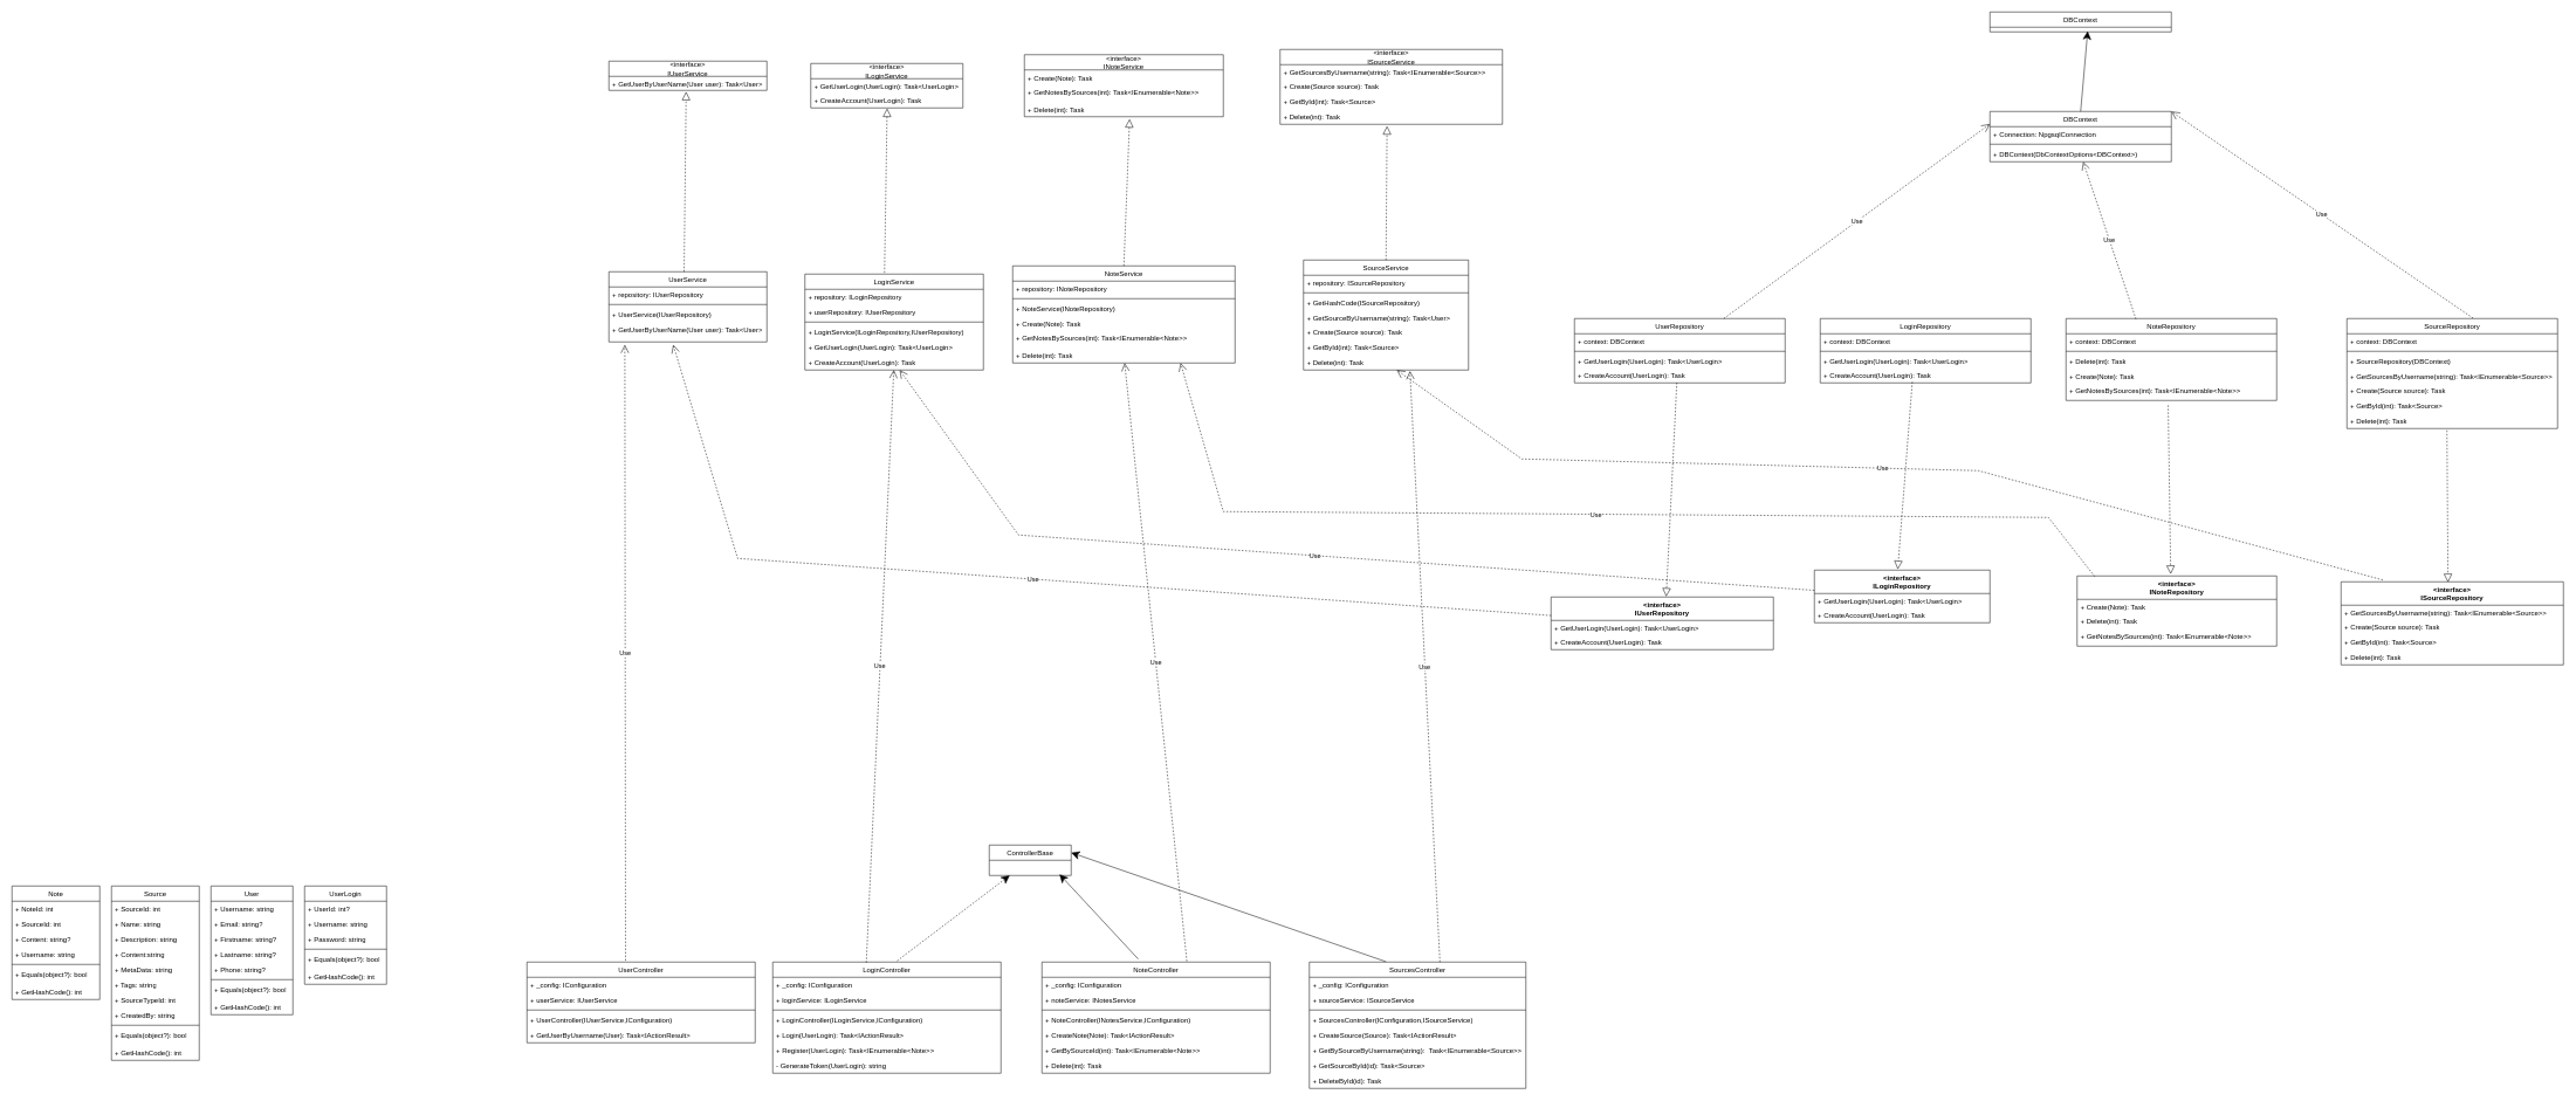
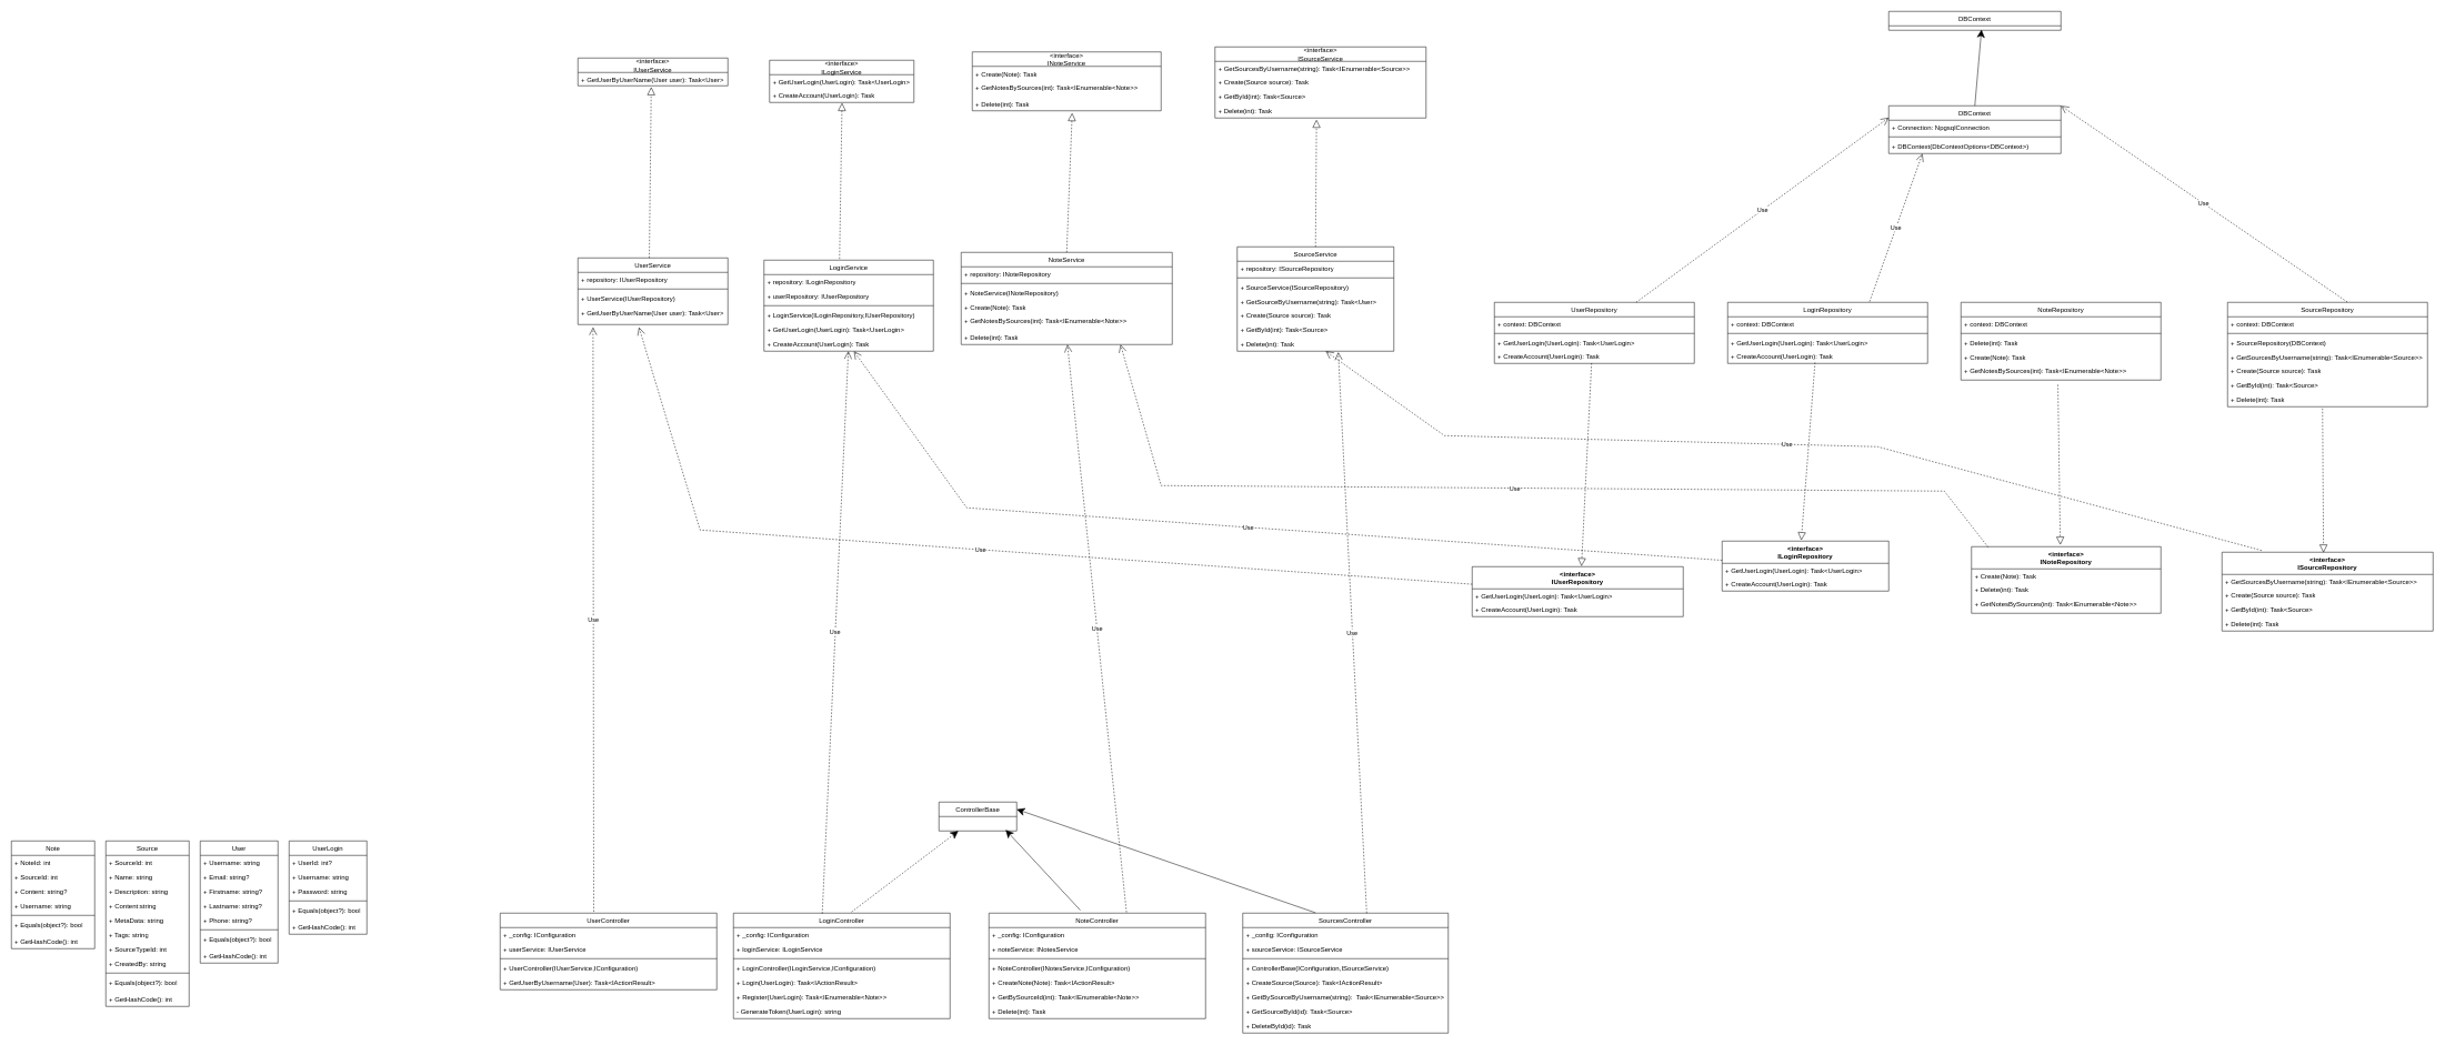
- <mxCell id="177" value="Use" style="endArrow=open;endSize=12;dashed=1;html=1;rounded=0;exitX=0.332;exitY=0.007;exitDx=0;exitDy=0;exitPerimeter=0;" edge="1" parent="1" source="107" target="164"><mxGeometry width="160" relative="1" as="geometry"><mxPoint x="3590" y="454" as="sourcePoint" /><mxPoint x="3750" y="454" as="targetPoint" /></mxGeometry></mxCell>
+ <mxCell id="176" value="Use" style="endArrow=open;endSize=12;dashed=1;html=1;rounded=0;exitX=0.71;exitY=-0.013;exitDx=0;exitDy=0;exitPerimeter=0;entryX=0.196;entryY=1.008;entryDx=0;entryDy=0;entryPerimeter=0;" edge="1" parent="1" source="114" target="164"><mxGeometry width="160" relative="1" as="geometry"><mxPoint x="3240" y="444" as="sourcePoint" /><mxPoint x="3400" y="444" as="targetPoint" /></mxGeometry></mxCell>
- <mxCell id="77" value="+ GetHashCode(ISourceRepository)" style="text;strokeColor=none;fillColor=none;align=left;verticalAlign=top;spacingLeft=4;spacingRight=4;overflow=hidden;rotatable=0;points=[[0,0.5],[1,0.5]];portConstraint=eastwest;whiteSpace=wrap;html=1;" parent="74" vertex="1"><mxGeometry y="60" width="282" height="26" as="geometry" /></mxCell>
+ <mxCell id="77" value="+ SourceService(ISourceRepository)" style="text;strokeColor=none;fillColor=none;align=left;verticalAlign=top;spacingLeft=4;spacingRight=4;overflow=hidden;rotatable=0;points=[[0,0.5],[1,0.5]];portConstraint=eastwest;whiteSpace=wrap;html=1;" parent="74" vertex="1"><mxGeometry y="60" width="282" height="26" as="geometry" /></mxCell>
- <mxCell id="130" value="+ SourcesController(IConfiguration,ISourceService)&lt;br&gt;" style="text;strokeColor=none;fillColor=none;align=left;verticalAlign=top;spacingLeft=4;spacingRight=4;overflow=hidden;rotatable=0;points=[[0,0.5],[1,0.5]];portConstraint=eastwest;whiteSpace=wrap;html=1;" parent="126" vertex="1"><mxGeometry y="86" width="370" height="26" as="geometry" /></mxCell>
+ <mxCell id="130" value="+ ControllerBase(IConfiguration,ISourceService)&lt;br&gt;" style="text;strokeColor=none;fillColor=none;align=left;verticalAlign=top;spacingLeft=4;spacingRight=4;overflow=hidden;rotatable=0;points=[[0,0.5],[1,0.5]];portConstraint=eastwest;whiteSpace=wrap;html=1;" parent="126" vertex="1"><mxGeometry y="86" width="370" height="26" as="geometry" /></mxCell>
